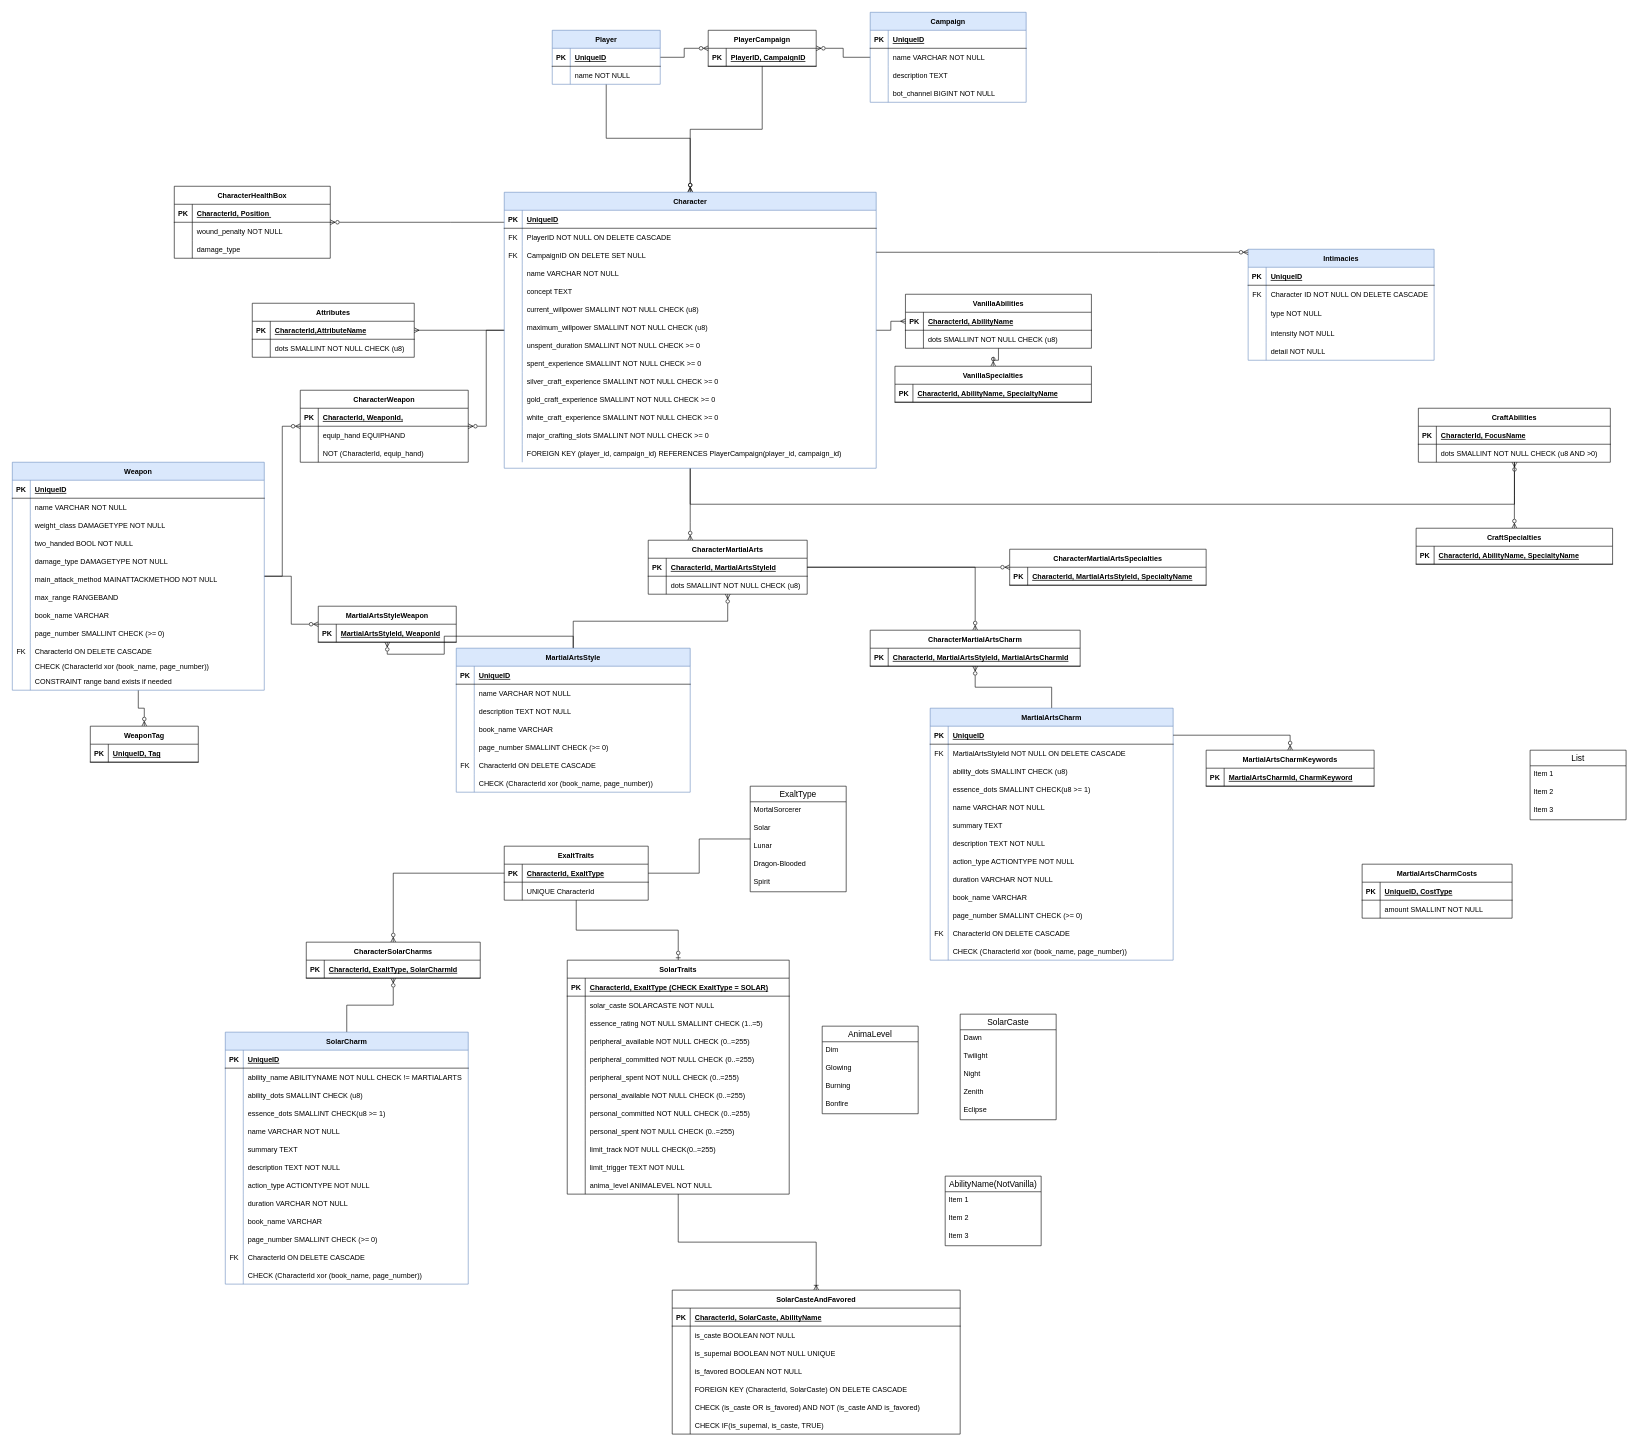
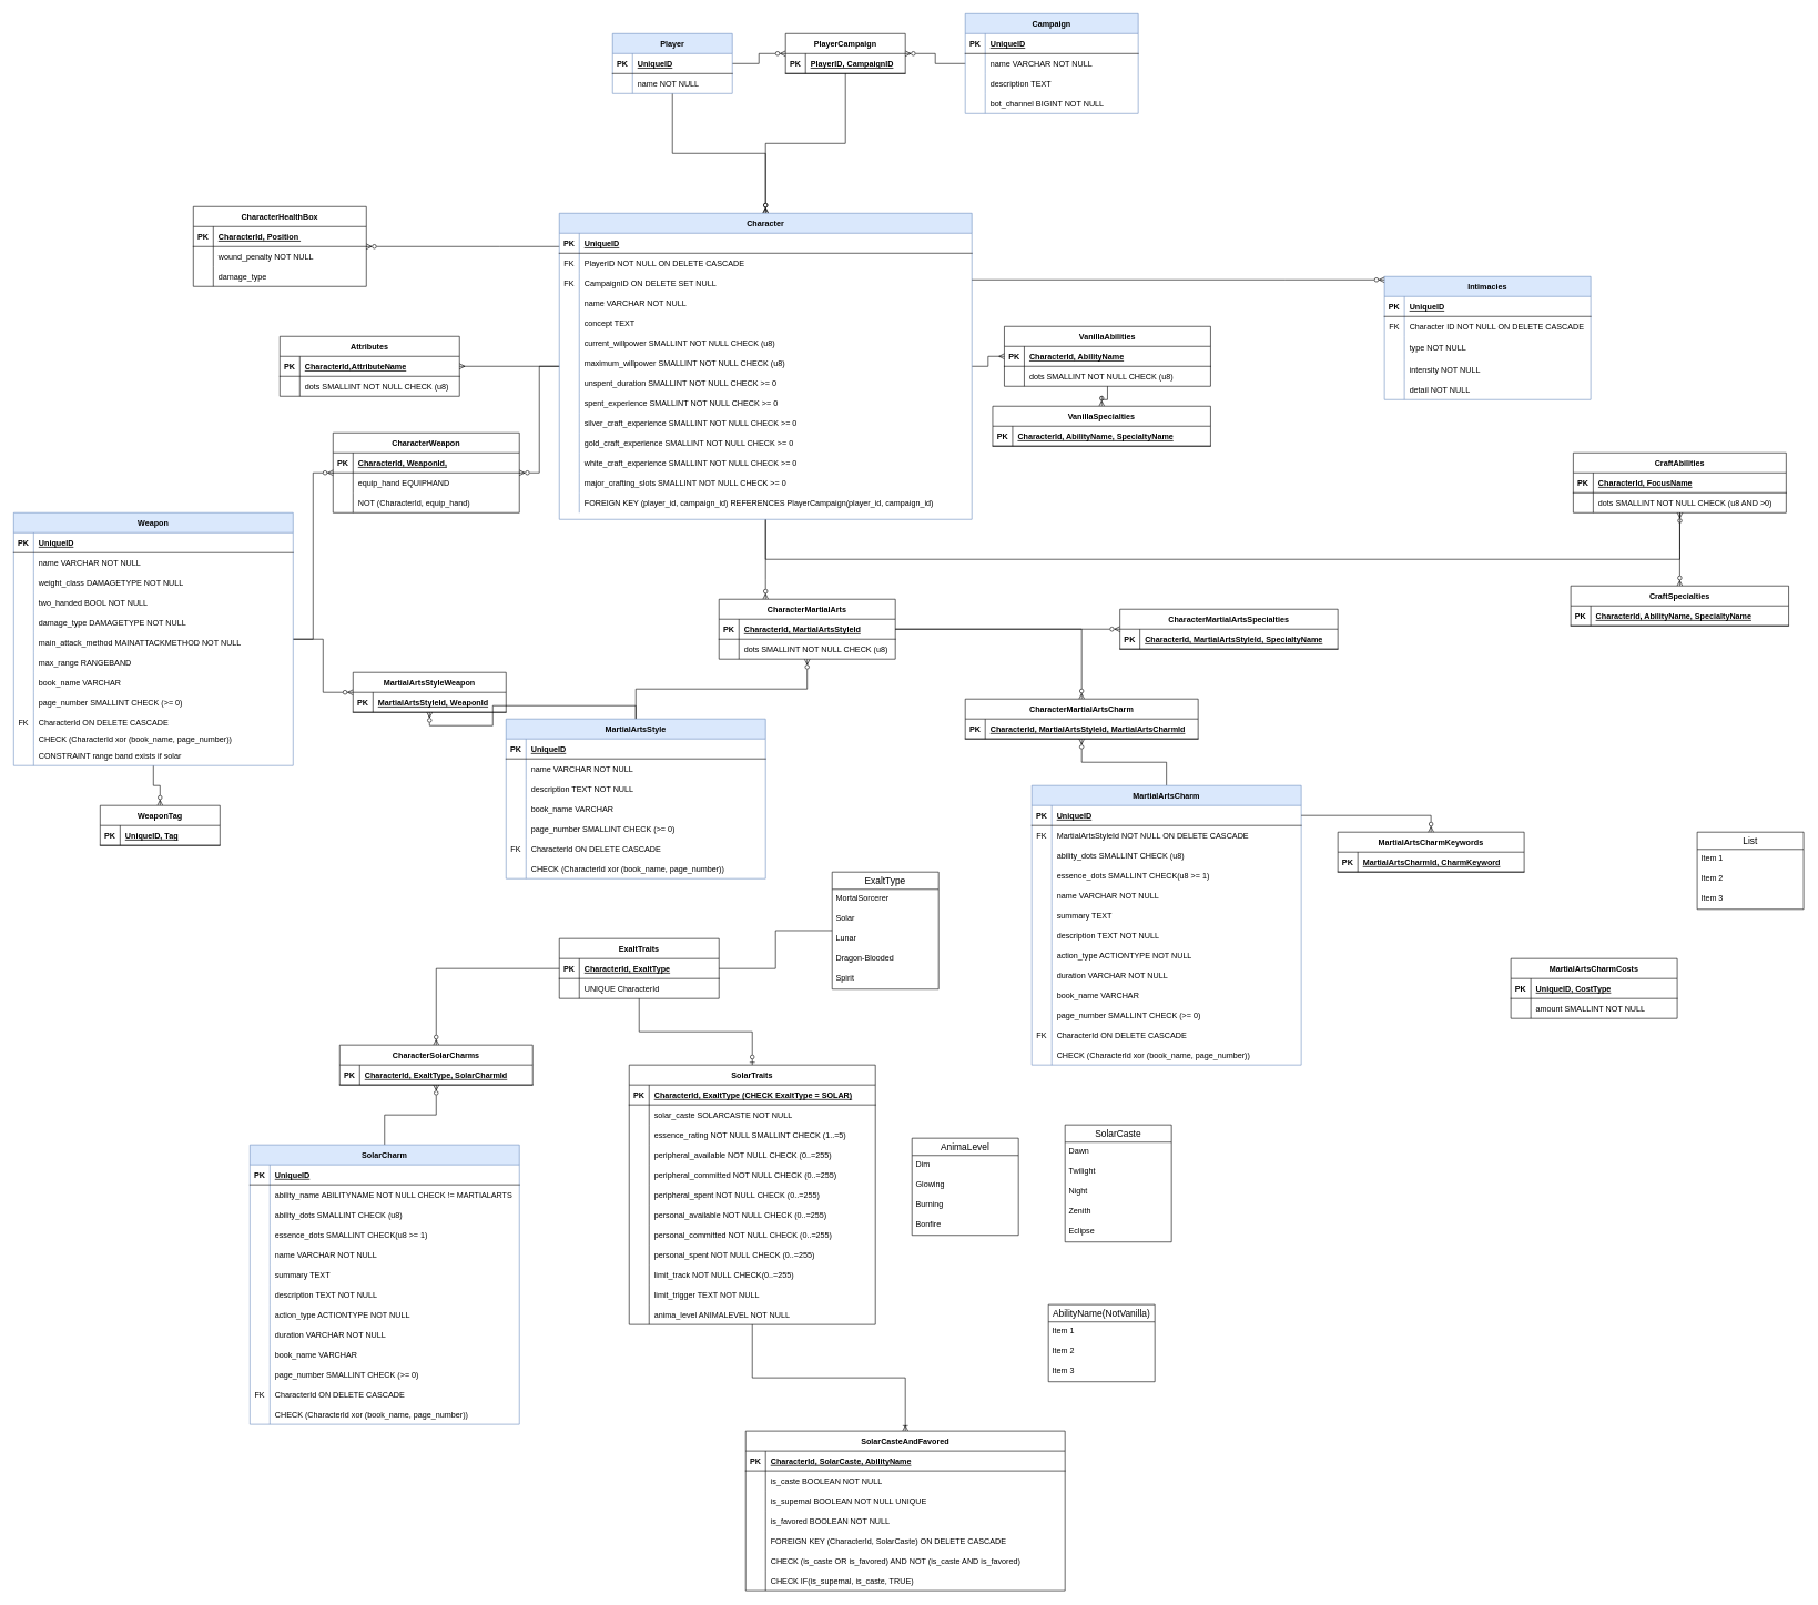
- <mxCell id="259" value="CONSTRAINT range band exists if needed" style="shape=partialRectangle;connectable=0;fillColor=none;top=0;left=0;bottom=0;right=0;align=left;spacingLeft=6;overflow=hidden;" parent="257" vertex="1"><mxGeometry x="30" width="390" height="30" as="geometry"><mxRectangle width="390" height="30" as="alternateBounds" /></mxGeometry></mxCell>
+ <mxCell id="259" value="CONSTRAINT range band exists if solar" style="shape=partialRectangle;connectable=0;fillColor=none;top=0;left=0;bottom=0;right=0;align=left;spacingLeft=6;overflow=hidden;" parent="257" vertex="1"><mxGeometry x="30" width="390" height="30" as="geometry"><mxRectangle width="390" height="30" as="alternateBounds" /></mxGeometry></mxCell>
